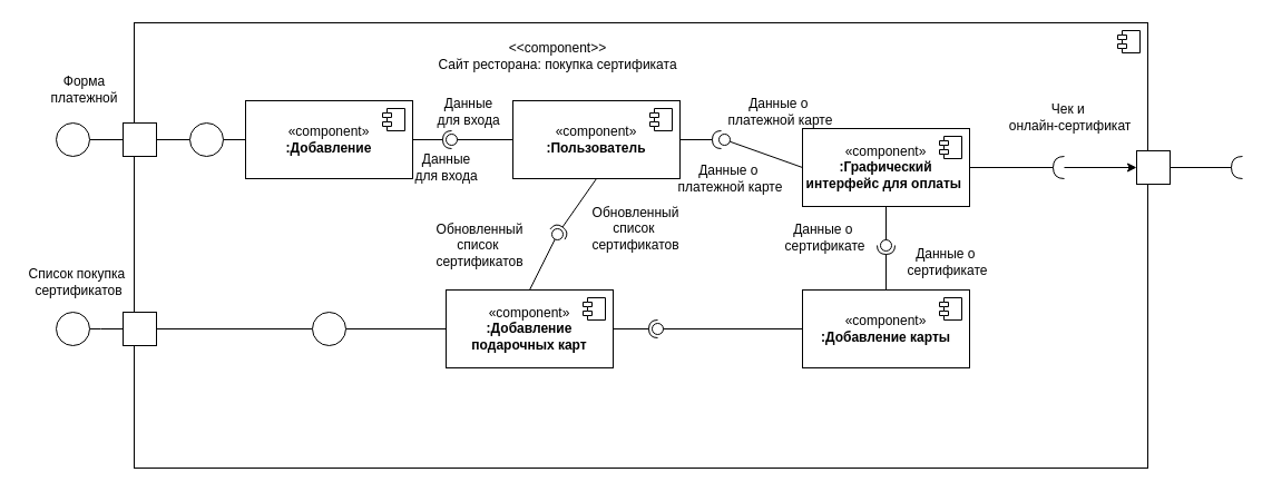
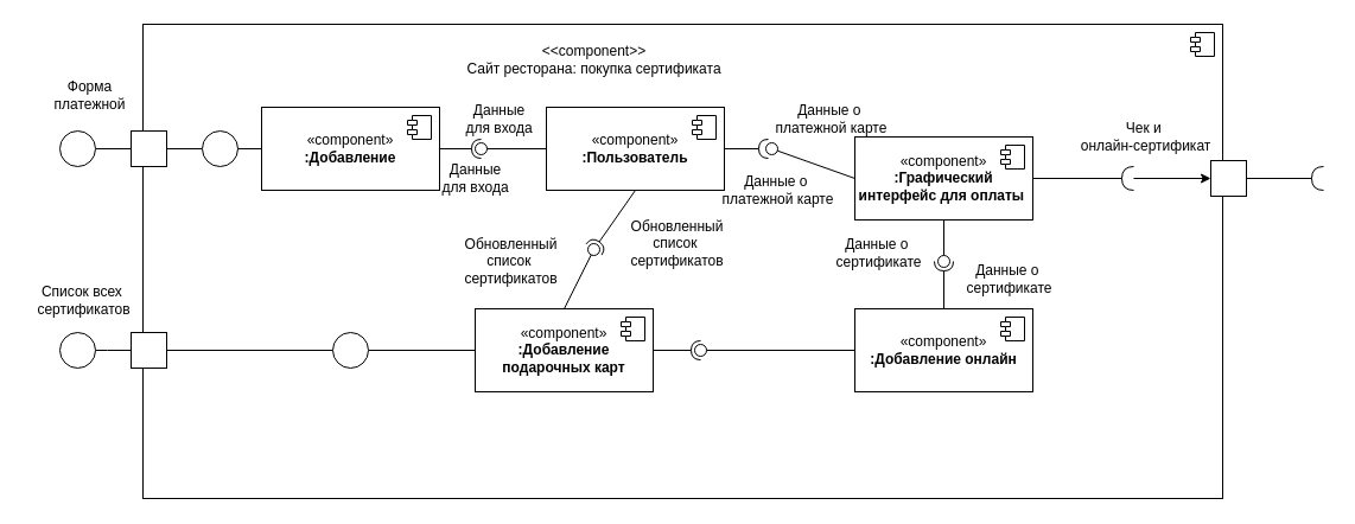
- <mxCell id="46" value="Чек и&amp;nbsp;&lt;div&gt;онлайн-сертификат&lt;/div&gt;" style="text;html=1;align=center;verticalAlign=middle;resizable=0;points=[];autosize=1;strokeColor=none;fillColor=none;" vertex="1" parent="1"><mxGeometry x="895" y="85" width="130" height="40" as="geometry" /></mxCell>
+ <mxCell id="46" value="Чек и&amp;nbsp;&lt;div&gt;онлайн-сертификат&lt;/div&gt;" style="text;html=1;align=center;verticalAlign=middle;resizable=0;points=[];autosize=1;strokeColor=none;fillColor=none;" vertex="1" parent="1"><mxGeometry x="900" y="95" width="130" height="40" as="geometry" /></mxCell>
- <mxCell id="45" value="Список покупка&amp;nbsp;&lt;div&gt;сертификатов&lt;/div&gt;" style="text;html=1;align=center;verticalAlign=middle;resizable=0;points=[];autosize=1;strokeColor=none;fillColor=none;" vertex="1" parent="1"><mxGeometry x="20" y="233" width="100" height="40" as="geometry" /></mxCell>
+ <mxCell id="45" value="Список всех&amp;nbsp;&lt;div&gt;сертификатов&lt;/div&gt;" style="text;html=1;align=center;verticalAlign=middle;resizable=0;points=[];autosize=1;strokeColor=none;fillColor=none;" vertex="1" parent="1"><mxGeometry x="20" y="233" width="100" height="40" as="geometry" /></mxCell>
- <mxCell id="27" value="«component»&lt;br&gt;&lt;b&gt;:Добавление карты&lt;/b&gt;" style="html=1;dropTarget=0;whiteSpace=wrap;" vertex="1" parent="1"><mxGeometry x="720" y="260" width="150" height="70" as="geometry" /></mxCell>
+ <mxCell id="27" value="«component»&lt;br&gt;&lt;b&gt;:Добавление онлайн&lt;/b&gt;" style="html=1;dropTarget=0;whiteSpace=wrap;" vertex="1" parent="1"><mxGeometry x="720" y="260" width="150" height="70" as="geometry" /></mxCell>
